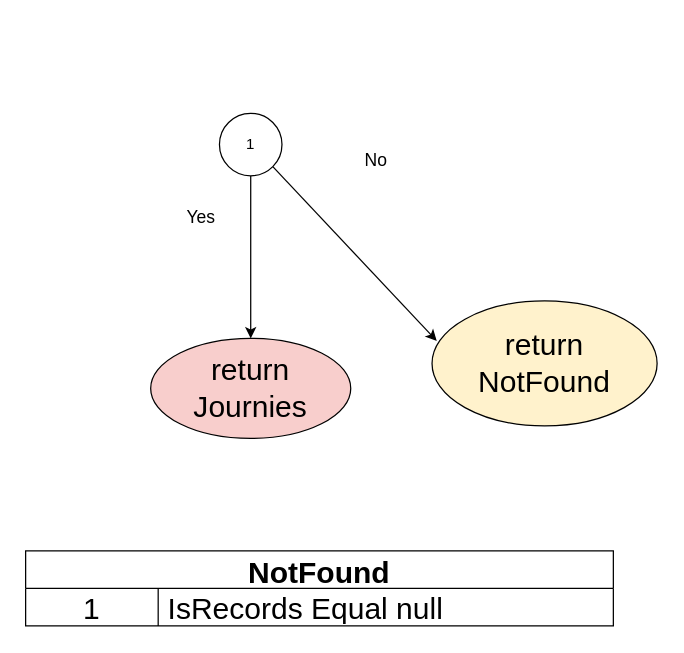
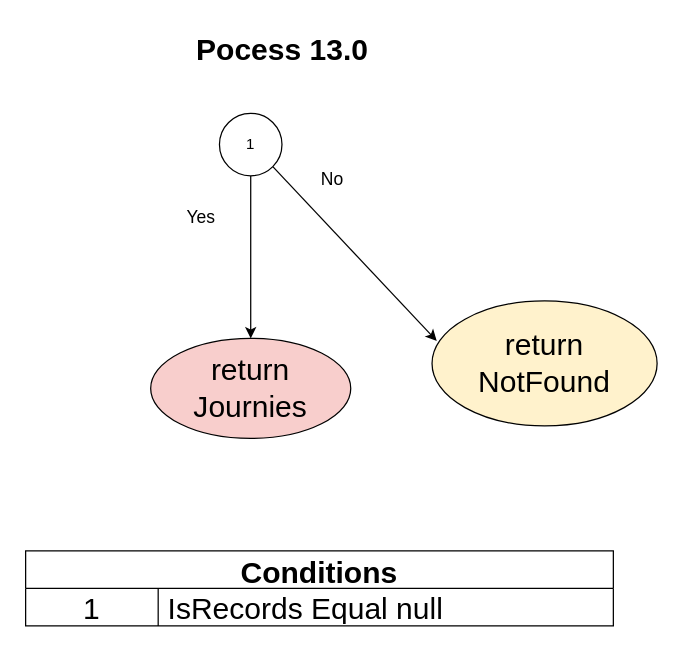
+ <mxCell id="2" value="&lt;font style=&quot;font-size: 24px;&quot;&gt;&lt;b&gt;Pocess 13.0&lt;/b&gt;&lt;/font&gt;" style="text;html=1;align=center;verticalAlign=middle;resizable=0;points=[];autosize=1;strokeColor=none;fillColor=none;" vertex="1" parent="1"><mxGeometry x="145" width="160" height="40" as="geometry" y="20" /></mxCell>
- <mxCell id="11" value="&lt;font style=&quot;font-size: 14px;&quot;&gt;No&lt;/font&gt;" style="text;html=1;align=center;verticalAlign=middle;resizable=0;points=[];autosize=1;strokeColor=none;fillColor=none;fontSize=24;" vertex="1" parent="1"><mxGeometry x="280" y="105" width="40" height="40" as="geometry" /></mxCell>
+ <mxCell id="11" value="&lt;font style=&quot;font-size: 14px;&quot;&gt;No&lt;/font&gt;" style="text;html=1;align=center;verticalAlign=middle;resizable=0;points=[];autosize=1;strokeColor=none;fillColor=none;fontSize=24;" vertex="1" parent="1"><mxGeometry x="245" y="120" width="40" height="40" as="geometry" /></mxCell>
- <mxCell id="3" value="NotFound" style="shape=table;startSize=30;container=1;collapsible=0;childLayout=tableLayout;fixedRows=1;rowLines=0;fontStyle=1;fontSize=24;" vertex="1" parent="1"><mxGeometry x="20" y="440" width="470" height="60" as="geometry" /></mxCell>
+ <mxCell id="3" value="Conditions" style="shape=table;startSize=30;container=1;collapsible=0;childLayout=tableLayout;fixedRows=1;rowLines=0;fontStyle=1;fontSize=24;" vertex="1" parent="1"><mxGeometry x="20" y="440" width="470" height="60" as="geometry" /></mxCell>
